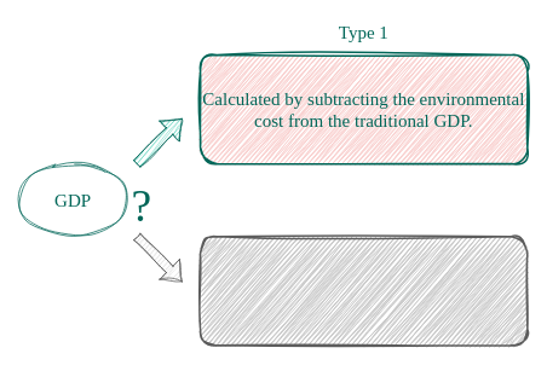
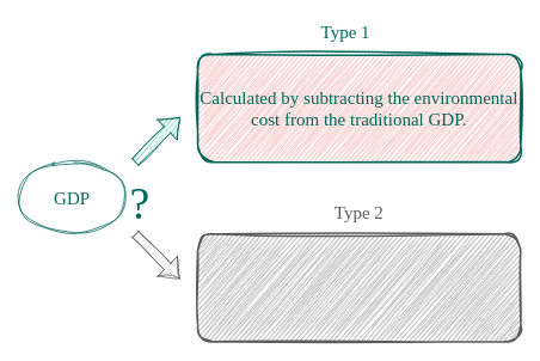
- <mxCell id="6" value="Type 1" style="text;html=1;strokeColor=none;fillColor=none;align=center;verticalAlign=middle;whiteSpace=wrap;rounded=0;fontSize=20;fontFamily=Architects Daughter;fontColor=#006658;" vertex="1" parent="1"><mxGeometry x="370" y="20" width="60" height="30" as="geometry" /></mxCell>
+ <mxCell id="6" value="Type 1" style="text;html=1;strokeColor=none;fillColor=none;align=center;verticalAlign=middle;whiteSpace=wrap;rounded=0;fontSize=20;fontFamily=Architects Daughter;fontColor=#006658;" vertex="1" parent="1"><mxGeometry x="355" y="20" width="60" height="30" as="geometry" /></mxCell>
+ <mxCell id="7" value="Type 2" style="text;html=1;strokeColor=none;fillColor=none;align=center;verticalAlign=middle;whiteSpace=wrap;rounded=0;fontSize=20;fontFamily=Architects Daughter;fontColor=#5C5C5C;" vertex="1" parent="1"><mxGeometry x="362" y="220" width="76" height="30" as="geometry" /></mxCell>
